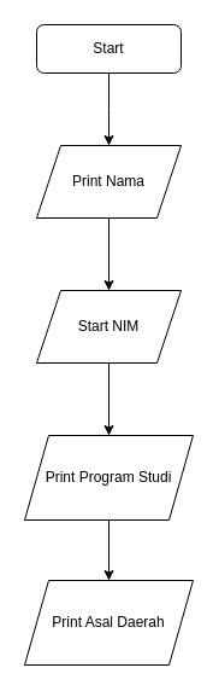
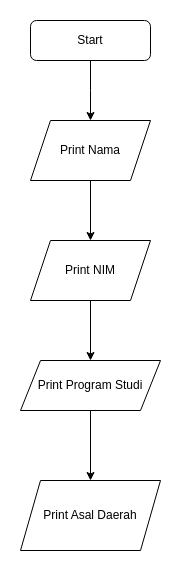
- <mxCell id="7" value="Start NIM" style="shape=parallelogram;perimeter=parallelogramPerimeter;whiteSpace=wrap;html=1;fixedSize=1;" parent="1" vertex="1"><mxGeometry x="30" y="240" width="120" height="60" as="geometry" /></mxCell>
+ <mxCell id="7" value="Print NIM" style="shape=parallelogram;perimeter=parallelogramPerimeter;whiteSpace=wrap;html=1;fixedSize=1;" parent="1" vertex="1"><mxGeometry x="30" y="240" width="120" height="60" as="geometry" /></mxCell>
- <mxCell id="9" value="Print Program Studi" style="shape=parallelogram;perimeter=parallelogramPerimeter;whiteSpace=wrap;html=1;fixedSize=1;" parent="1" vertex="1"><mxGeometry x="20" y="360" width="140" height="70" as="geometry" /></mxCell>
+ <mxCell id="9" value="Print Program Studi" style="shape=parallelogram;perimeter=parallelogramPerimeter;whiteSpace=wrap;html=1;fixedSize=1;" parent="1" vertex="1"><mxGeometry x="20" y="360" width="140" height="50" as="geometry" /></mxCell>
